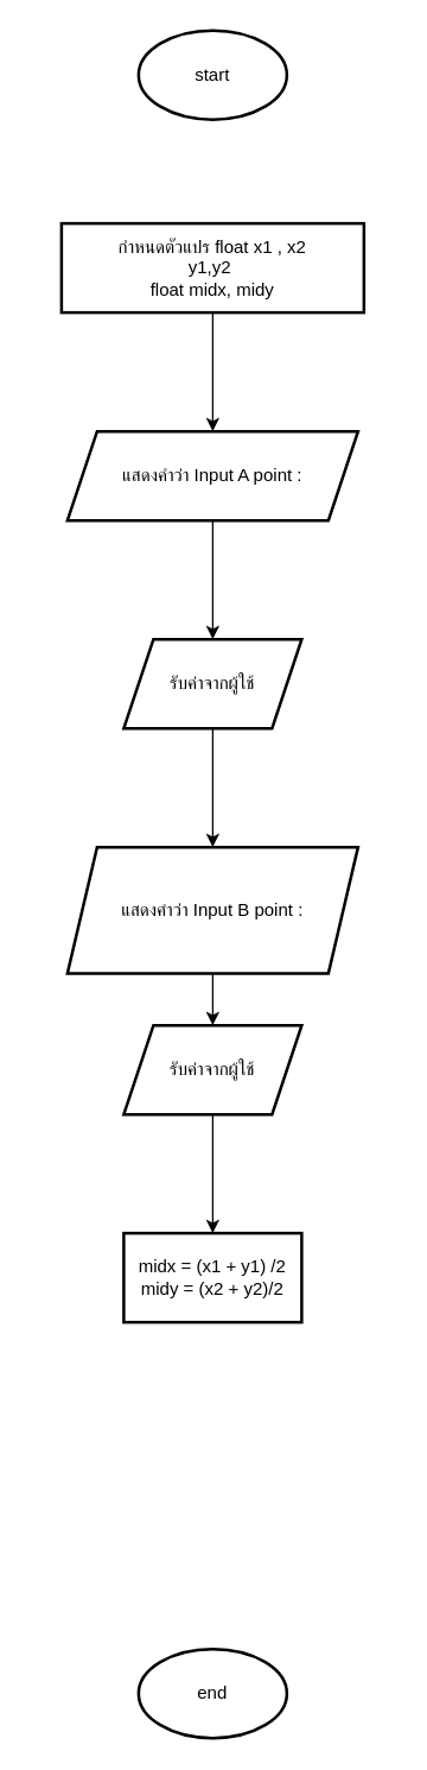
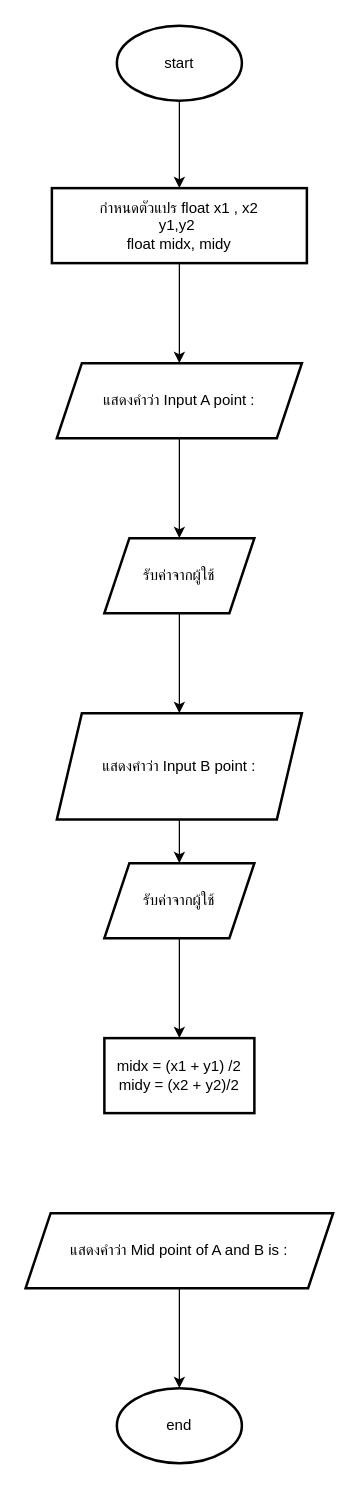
+ <mxCell id="2" value="" style="edgeStyle=orthogonalEdgeStyle;rounded=0;orthogonalLoop=1;jettySize=auto;html=1;" edge="1" parent="1" source="3" target="5"><mxGeometry relative="1" as="geometry" /></mxCell>
+ <mxCell id="16" value="แสดงคำว่า Mid point of A and B is :" style="shape=parallelogram;perimeter=parallelogramPerimeter;whiteSpace=wrap;html=1;fixedSize=1;strokeWidth=2;" vertex="1" parent="1"><mxGeometry x="20" y="970" width="246" height="60" as="geometry" /></mxCell>
+ <mxCell id="15" value="" style="edgeStyle=orthogonalEdgeStyle;rounded=0;orthogonalLoop=1;jettySize=auto;html=1;" edge="1" parent="1" source="16" target="17"><mxGeometry relative="1" as="geometry" /></mxCell>
